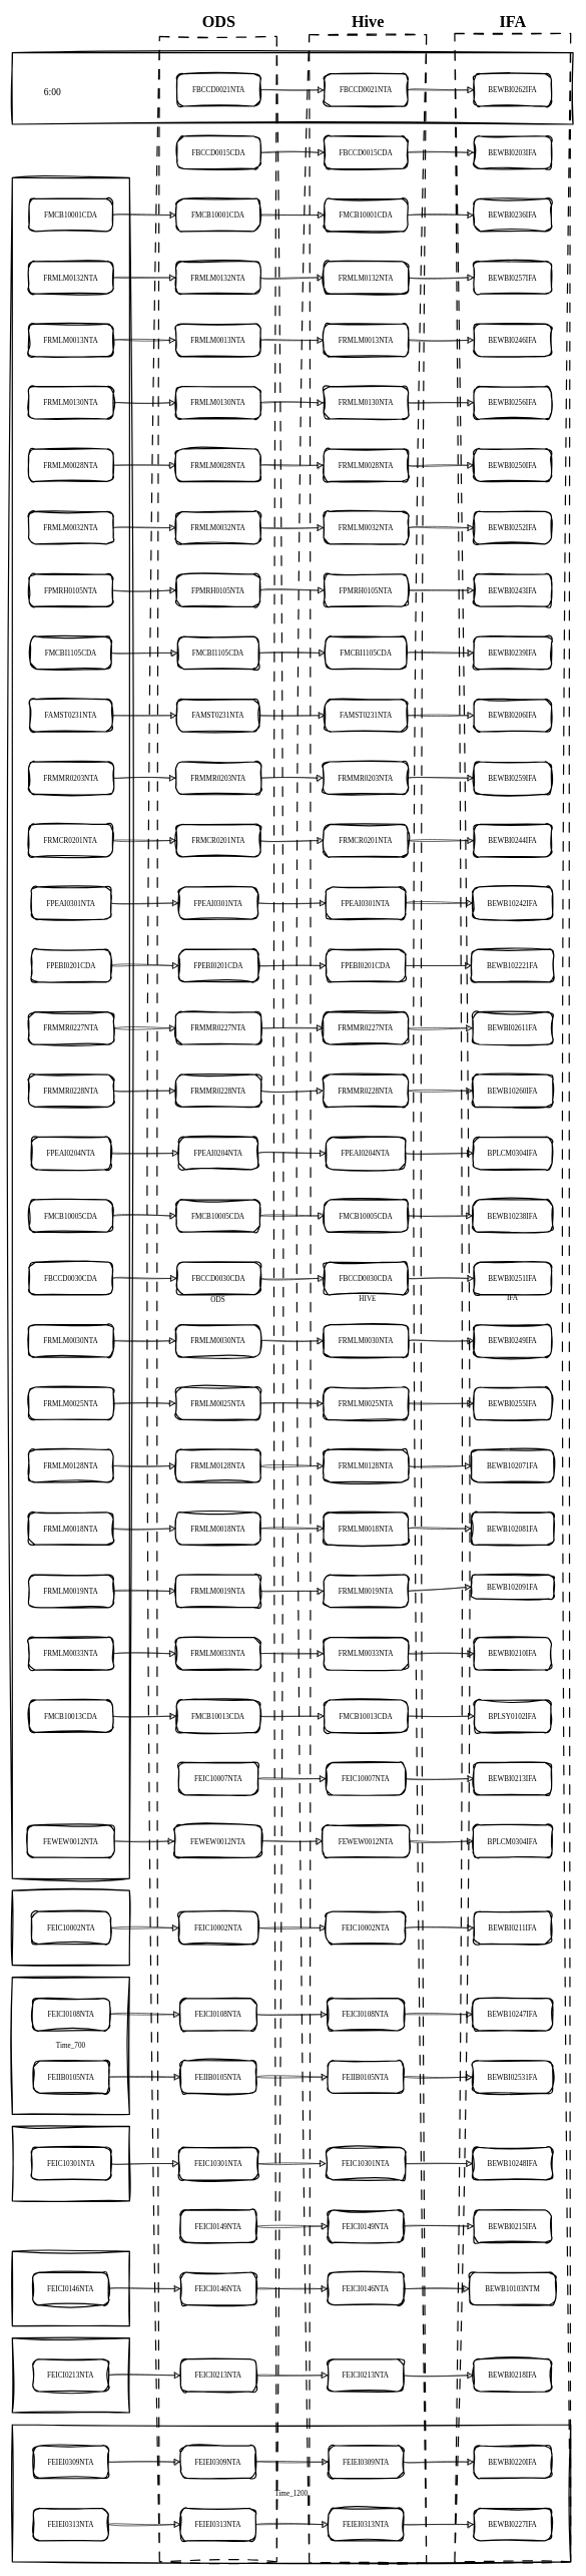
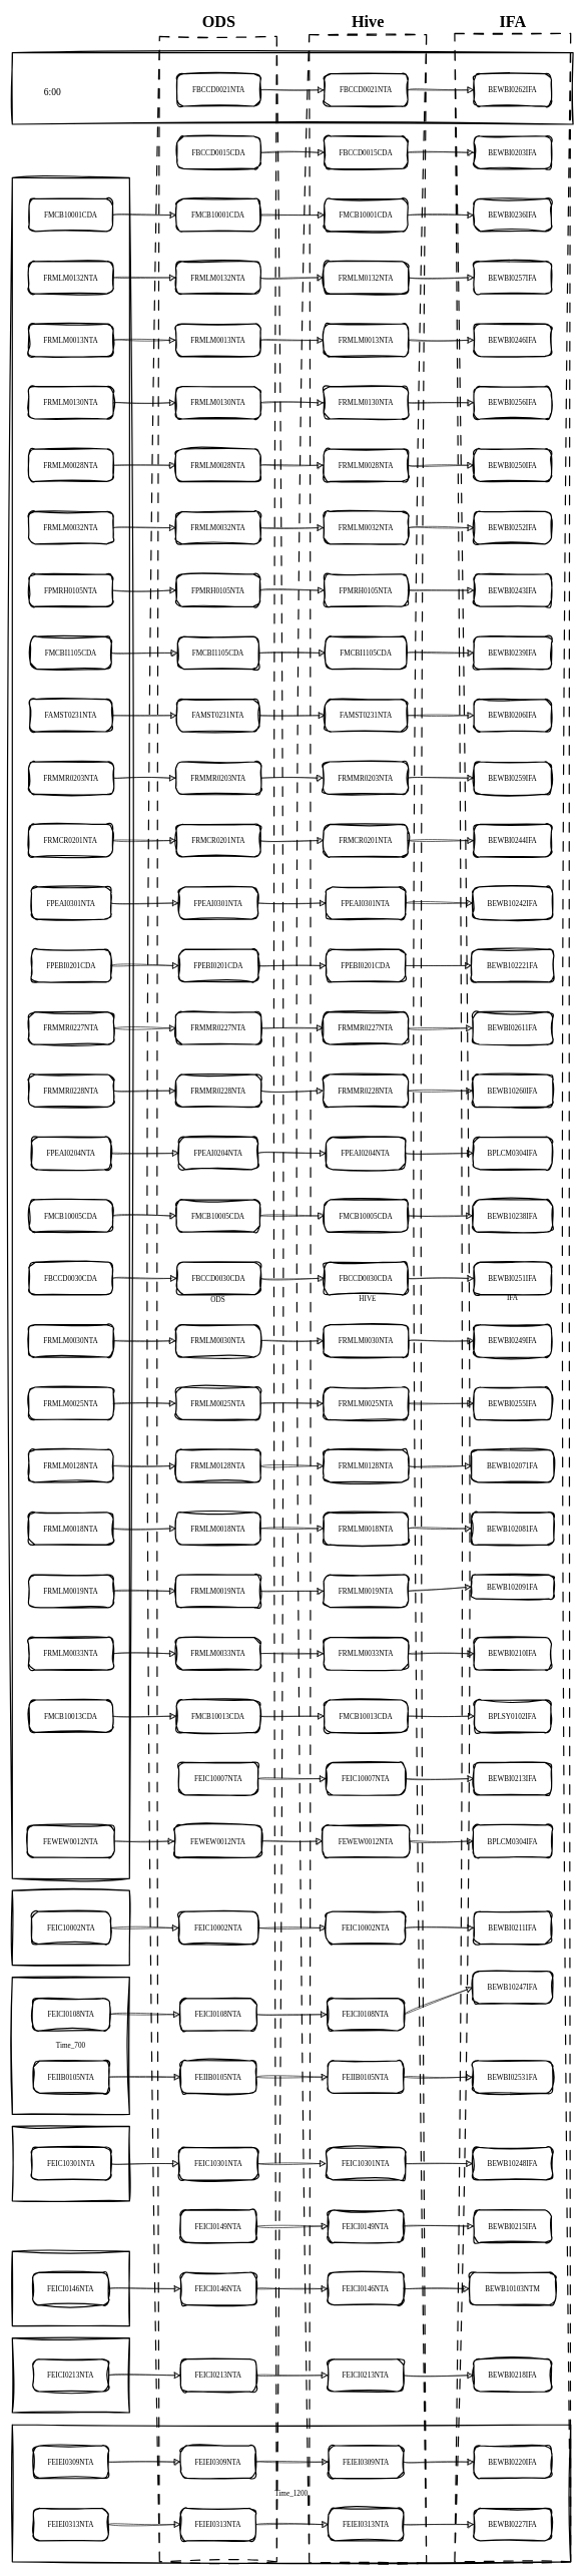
- <mxCell id="117" value="BEWB10247IFA" style="rounded=1;arcSize=20;strokeWidth=2;sketch=1;hachureGap=4;jiggle=2;curveFitting=1;fontFamily=Architects Daughter;fontSource=https%3A%2F%2Ffonts.googleapis.com%2Fcss%3Ffamily%3DArchitects%2BDaughter;" vertex="1" parent="1"><mxGeometry x="786" y="3322" width="133" height="54" as="geometry" /></mxCell>
+ <mxCell id="117" value="BEWB10247IFA" style="rounded=1;arcSize=20;strokeWidth=2;sketch=1;hachureGap=4;jiggle=2;curveFitting=1;fontFamily=Architects Daughter;fontSource=https%3A%2F%2Ffonts.googleapis.com%2Fcss%3Ffamily%3DArchitects%2BDaughter;" vertex="1" parent="1"><mxGeometry x="786" y="3277" width="133" height="54" as="geometry" /></mxCell>
